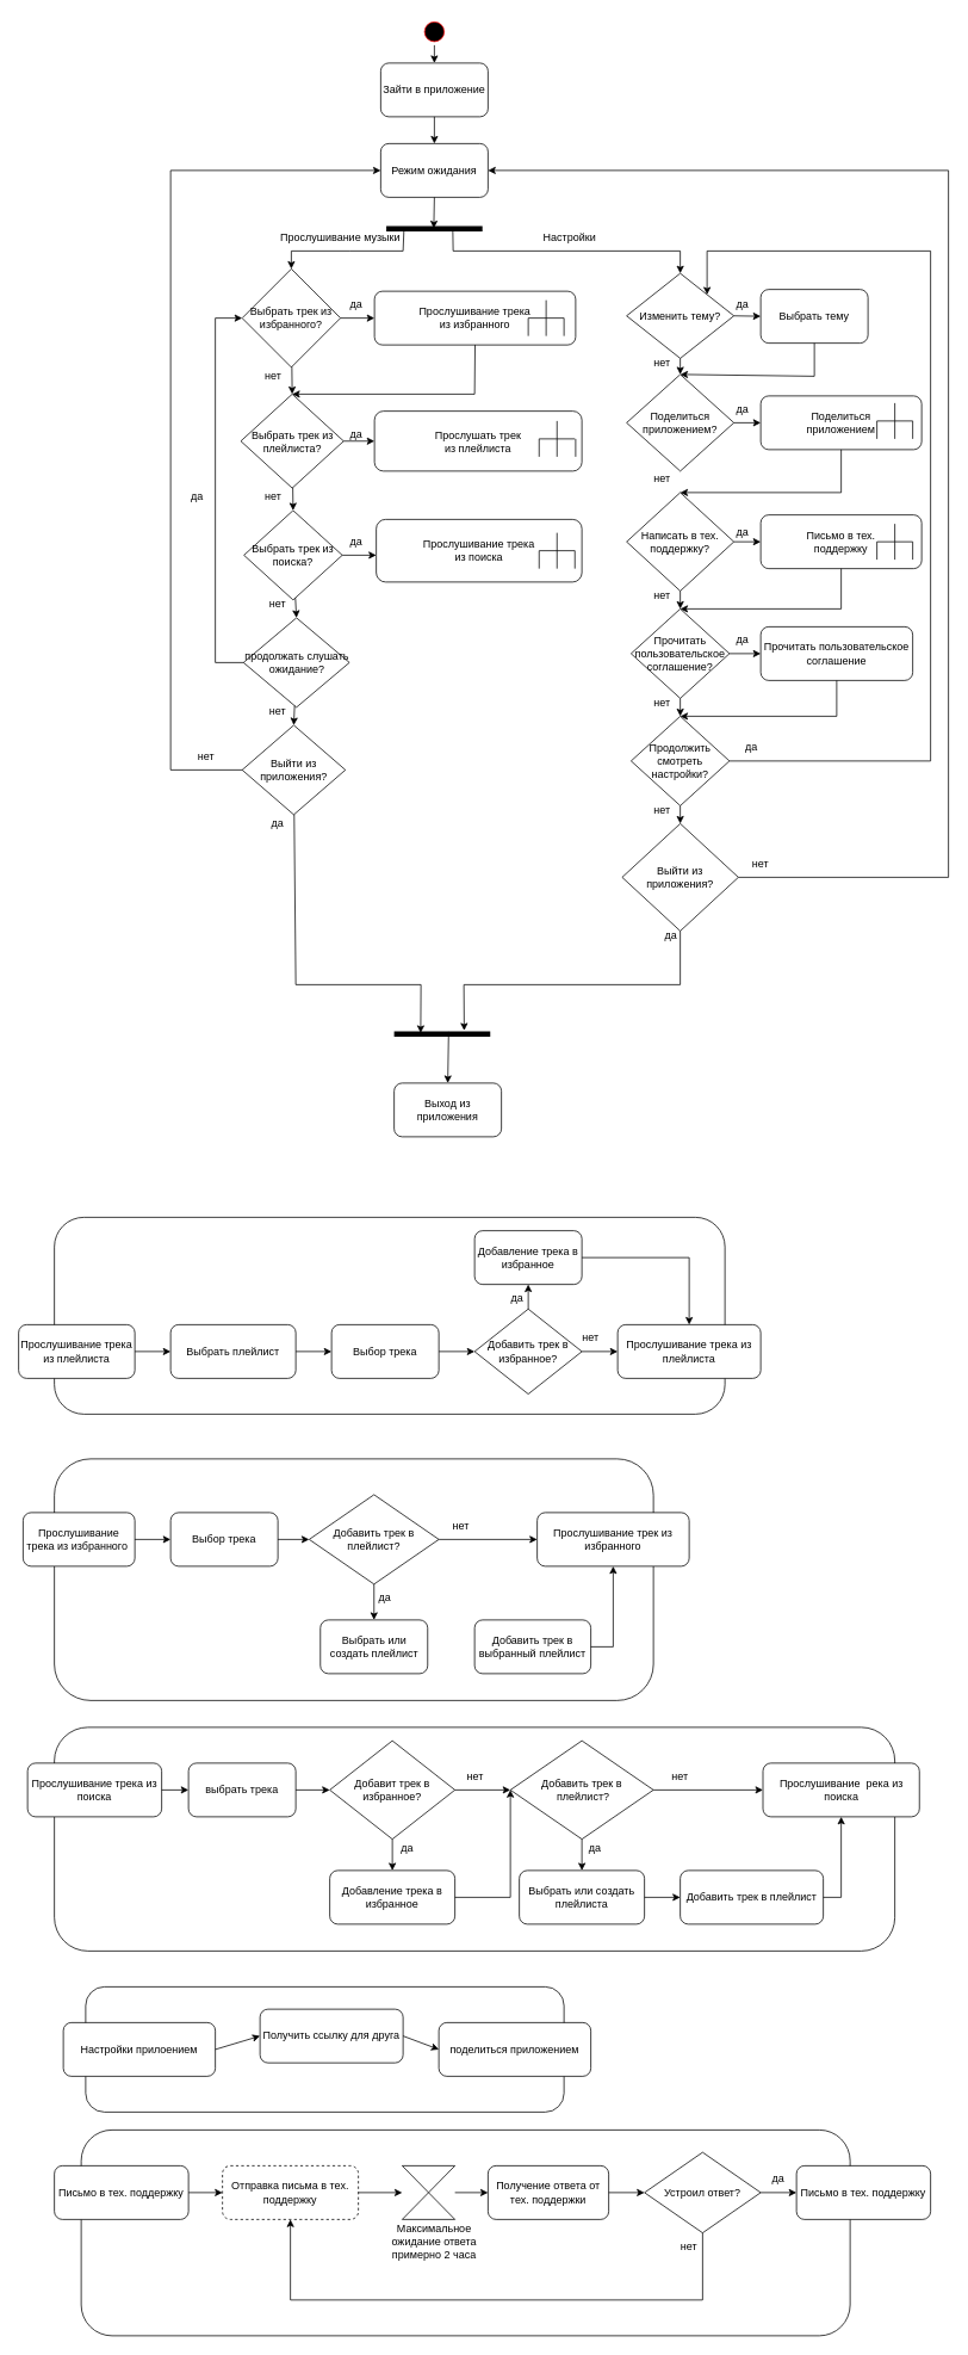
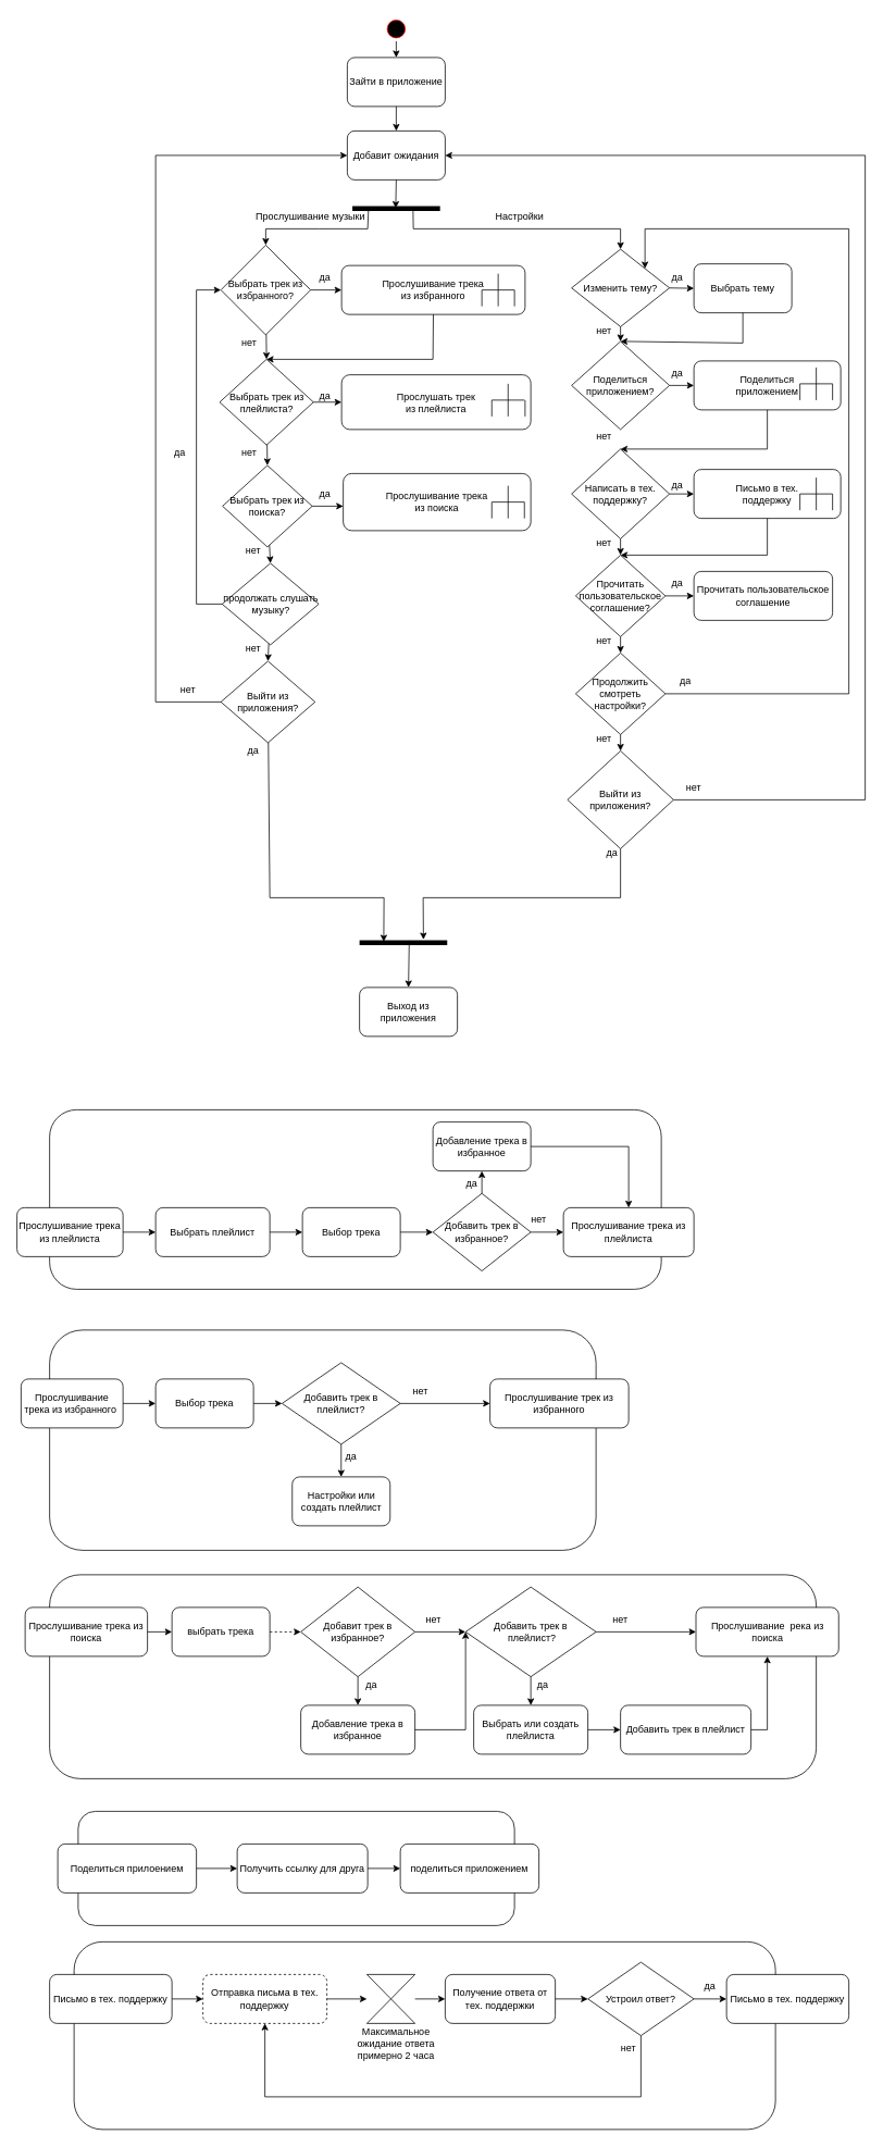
- <mxCell id="56" value="Режим ожидания" style="rounded=1;whiteSpace=wrap;html=1;" vertex="1" parent="1"><mxGeometry x="425" y="160" width="120" height="60" as="geometry" /></mxCell>
+ <mxCell id="56" value="Добавит ожидания" style="rounded=1;whiteSpace=wrap;html=1;" vertex="1" parent="1"><mxGeometry x="425" y="160" width="120" height="60" as="geometry" /></mxCell>
- <mxCell id="36" value="продолжать слушать ожидание?" style="rhombus;whiteSpace=wrap;html=1;" vertex="1" parent="1"><mxGeometry x="271.5" y="690" width="118.5" height="100" as="geometry" /></mxCell>
+ <mxCell id="36" value="продолжать слушать музыку?" style="rhombus;whiteSpace=wrap;html=1;" vertex="1" parent="1"><mxGeometry x="271.5" y="690" width="118.5" height="100" as="geometry" /></mxCell>
- <mxCell id="96" value="" style="endArrow=classic;html=1;rounded=0;exitX=0.5;exitY=1;exitDx=0;exitDy=0;entryX=0.5;entryY=0;entryDx=0;entryDy=0;" edge="1" parent="1" source="82" target="83"><mxGeometry width="50" height="50" relative="1" as="geometry"><mxPoint x="880" y="900" as="sourcePoint" /><mxPoint x="930" y="850" as="targetPoint" /><Array as="points"><mxPoint x="935" y="800" /></Array></mxGeometry></mxCell>
- <mxCell id="136" value="" style="endArrow=classic;html=1;rounded=0;exitX=1;exitY=0.5;exitDx=0;exitDy=0;entryX=0.5;entryY=1;entryDx=0;entryDy=0;" edge="1" parent="1" source="131" target="129"><mxGeometry width="50" height="50" relative="1" as="geometry"><mxPoint x="770" y="1890" as="sourcePoint" /><mxPoint x="820" y="1840" as="targetPoint" /><Array as="points"><mxPoint x="685" y="1840" /></Array></mxGeometry></mxCell>
- <mxCell id="130" value="Выбрать или создать плейлист" style="rounded=1;whiteSpace=wrap;html=1;" vertex="1" parent="1"><mxGeometry x="357.5" y="1810" width="120" height="60" as="geometry" /></mxCell>
+ <mxCell id="130" value="Настройки или создать плейлист" style="rounded=1;whiteSpace=wrap;html=1;" vertex="1" parent="1"><mxGeometry x="357.5" y="1810" width="120" height="60" as="geometry" /></mxCell>
- <mxCell id="131" value="Добавить трек в выбранный плейлист" style="rounded=1;whiteSpace=wrap;html=1;" vertex="1" parent="1"><mxGeometry x="530" y="1810" width="130" height="60" as="geometry" /></mxCell>
- <mxCell id="149" value="" style="endArrow=classic;html=1;rounded=0;exitX=1;exitY=0.5;exitDx=0;exitDy=0;entryX=0;entryY=0.5;entryDx=0;entryDy=0;" edge="1" parent="1" source="140" target="141"><mxGeometry width="50" height="50" relative="1" as="geometry"><mxPoint x="320" y="2110" as="sourcePoint" /><mxPoint x="370" y="2060" as="targetPoint" /></mxGeometry></mxCell>
+ <mxCell id="149" value="" style="endArrow=classic;html=1;rounded=0;exitX=1;exitY=0.5;exitDx=0;exitDy=0;entryX=0;entryY=0.5;entryDx=0;entryDy=0;dashed=1;" edge="1" parent="1" source="140" target="141"><mxGeometry width="50" height="50" relative="1" as="geometry"><mxPoint x="320" y="2110" as="sourcePoint" /><mxPoint x="370" y="2060" as="targetPoint" /></mxGeometry></mxCell>
- <mxCell id="162" value="Получить ссылку для друга" style="rounded=1;whiteSpace=wrap;html=1;" vertex="1" parent="1"><mxGeometry x="290" y="2245" width="160" height="60" as="geometry" /></mxCell>
+ <mxCell id="162" value="Получить ссылку для друга" style="rounded=1;whiteSpace=wrap;html=1;" vertex="1" parent="1"><mxGeometry x="290" y="2260" width="160" height="60" as="geometry" /></mxCell>
- <mxCell id="161" value="Настройки прилоением" style="rounded=1;whiteSpace=wrap;html=1;" vertex="1" parent="1"><mxGeometry x="70" y="2260" width="170" height="60" as="geometry" /></mxCell>
+ <mxCell id="161" value="Поделиться прилоением" style="rounded=1;whiteSpace=wrap;html=1;" vertex="1" parent="1"><mxGeometry x="70" y="2260" width="170" height="60" as="geometry" /></mxCell>
